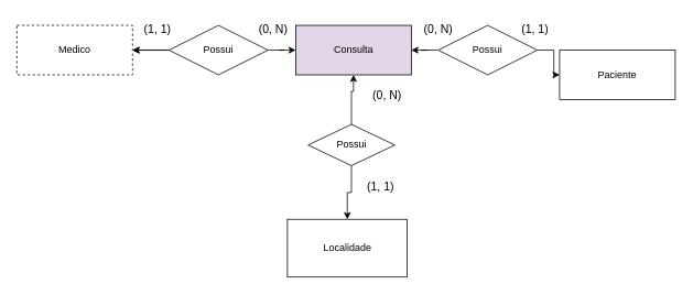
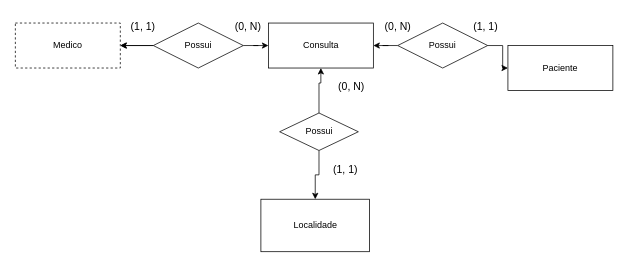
- <mxCell id="4" value="Consulta" style="whiteSpace=wrap;html=1;align=center;fillColor=#e1d5e7;" vertex="1" parent="1"><mxGeometry x="357.5" y="30" width="140" height="60" as="geometry" /></mxCell>
+ <mxCell id="4" value="Consulta" style="whiteSpace=wrap;html=1;align=center;" vertex="1" parent="1"><mxGeometry x="357.5" y="30" width="140" height="60" as="geometry" /></mxCell>
